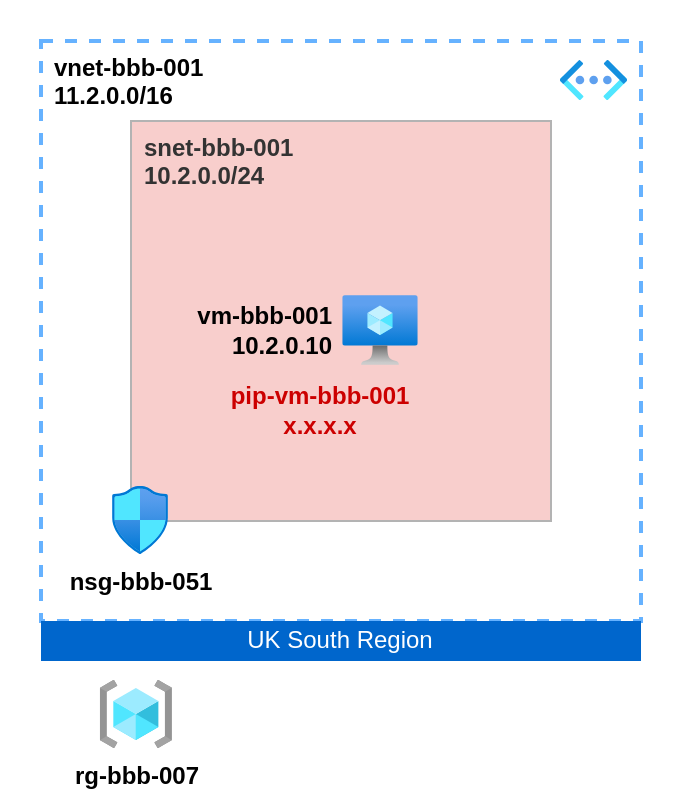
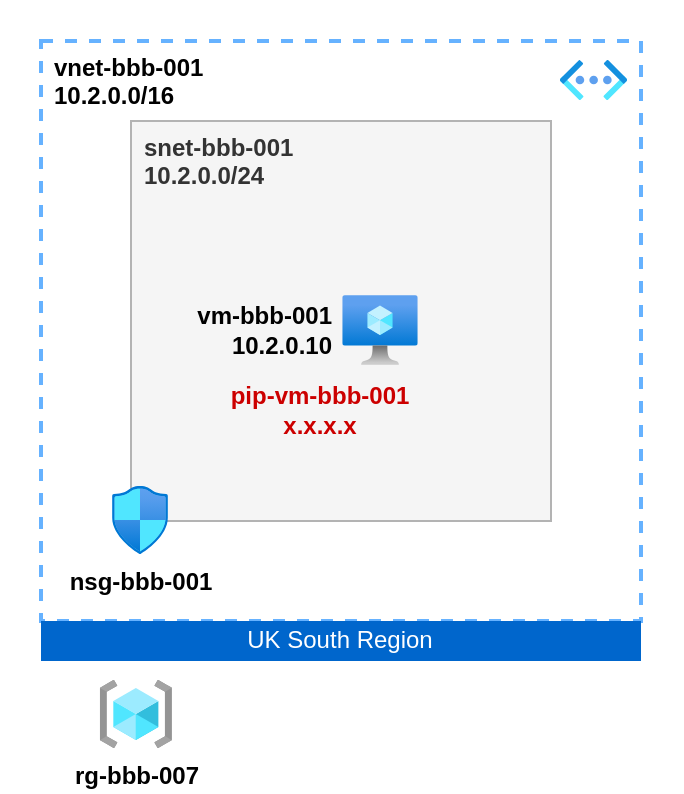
- <mxCell id="2" value="&lt;b&gt;vnet-bbb-001&lt;br&gt;11.2.0.0/16&lt;/b&gt;" style="rounded=0;whiteSpace=wrap;html=1;horizontal=1;labelPosition=center;verticalLabelPosition=middle;align=left;verticalAlign=top;strokeColor=#66B2FF;dashed=1;strokeWidth=2;spacingLeft=5;" parent="1" vertex="1"><mxGeometry x="20" y="20" width="300" height="290" as="geometry" /></mxCell>
+ <mxCell id="2" value="&lt;b&gt;vnet-bbb-001&lt;br&gt;10.2.0.0/16&lt;/b&gt;" style="rounded=0;whiteSpace=wrap;html=1;horizontal=1;labelPosition=center;verticalLabelPosition=middle;align=left;verticalAlign=top;strokeColor=#66B2FF;dashed=1;strokeWidth=2;spacingLeft=5;" parent="1" vertex="1"><mxGeometry x="20" y="20" width="300" height="290" as="geometry" /></mxCell>
- <mxCell id="3" value="&lt;b&gt;snet-bbb-001&lt;br&gt;10.2.0.0/24&lt;/b&gt;" style="rounded=0;whiteSpace=wrap;html=1;fillColor=#f8cecc;strokeColor=#B3B3B3;verticalAlign=top;fontColor=#333333;align=left;spacingLeft=5;" parent="1" vertex="1"><mxGeometry x="65" y="60" width="210" height="200" as="geometry" /></mxCell>
+ <mxCell id="3" value="&lt;b&gt;snet-bbb-001&lt;br&gt;10.2.0.0/24&lt;/b&gt;" style="rounded=0;whiteSpace=wrap;html=1;fillColor=#f5f5f5;strokeColor=#B3B3B3;verticalAlign=top;fontColor=#333333;align=left;spacingLeft=5;" parent="1" vertex="1"><mxGeometry x="65" y="60" width="210" height="200" as="geometry" /></mxCell>
- <mxCell id="6" value="nsg-bbb-051" style="aspect=fixed;html=1;points=[];align=center;image;fontSize=12;image=img/lib/azure2/networking/Network_Security_Groups.svg;dashed=1;strokeColor=#66B2FF;strokeWidth=2;fontStyle=1" parent="1" vertex="1"><mxGeometry x="56" y="243" width="28" height="34" as="geometry" /></mxCell>
+ <mxCell id="6" value="nsg-bbb-001" style="aspect=fixed;html=1;points=[];align=center;image;fontSize=12;image=img/lib/azure2/networking/Network_Security_Groups.svg;dashed=1;strokeColor=#66B2FF;strokeWidth=2;fontStyle=1" parent="1" vertex="1"><mxGeometry x="56" y="243" width="28" height="34" as="geometry" /></mxCell>
